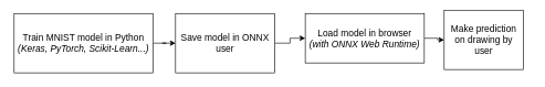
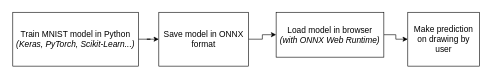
- <mxCell id="8" value="&lt;font style=&quot;font-size: 14px;&quot;&gt;Make prediction on drawing by user&lt;/font&gt;" style="whiteSpace=wrap;html=1;rounded=0;" vertex="1" parent="1"><mxGeometry x="670" y="15" width="120" height="90" as="geometry" /></mxCell>
+ <mxCell id="8" value="&lt;font style=&quot;font-size: 14px;&quot;&gt;Make prediction on drawing by user&lt;/font&gt;" style="whiteSpace=wrap;html=1;rounded=0;" vertex="1" parent="1"><mxGeometry x="680" y="20" width="120" height="90" as="geometry" /></mxCell>
- <mxCell id="5" value="&lt;font style=&quot;font-size: 14px;&quot;&gt;Save model in ONNX user&lt;/font&gt;" style="whiteSpace=wrap;html=1;rounded=0;" vertex="1" parent="1"><mxGeometry x="264" y="20" width="150" height="90" as="geometry" /></mxCell>
+ <mxCell id="5" value="&lt;font style=&quot;font-size: 14px;&quot;&gt;Save model in ONNX format&lt;/font&gt;" style="whiteSpace=wrap;html=1;rounded=0;" vertex="1" parent="1"><mxGeometry x="264" y="20" width="150" height="90" as="geometry" /></mxCell>
